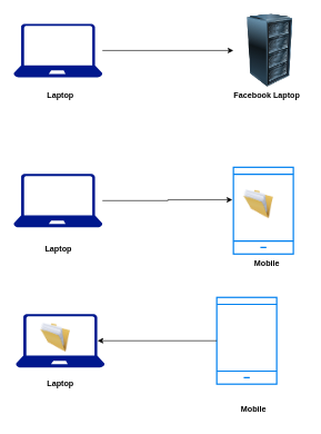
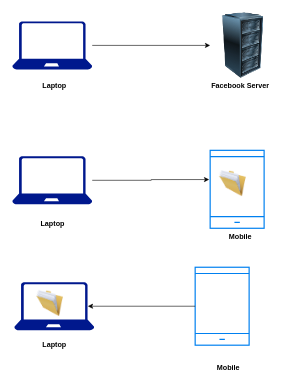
- <mxCell id="6" value="&lt;b&gt;Facebook Laptop&lt;/b&gt;" style="text;html=1;align=center;verticalAlign=middle;resizable=0;points=[];autosize=1;strokeColor=none;fillColor=none;" parent="1" vertex="1"><mxGeometry x="340" y="128" width="120" height="30" as="geometry" /></mxCell>
+ <mxCell id="6" value="&lt;b&gt;Facebook Server&lt;/b&gt;" style="text;html=1;align=center;verticalAlign=middle;resizable=0;points=[];autosize=1;strokeColor=none;fillColor=none;" parent="1" vertex="1"><mxGeometry x="340" y="128" width="120" height="30" as="geometry" /></mxCell>
